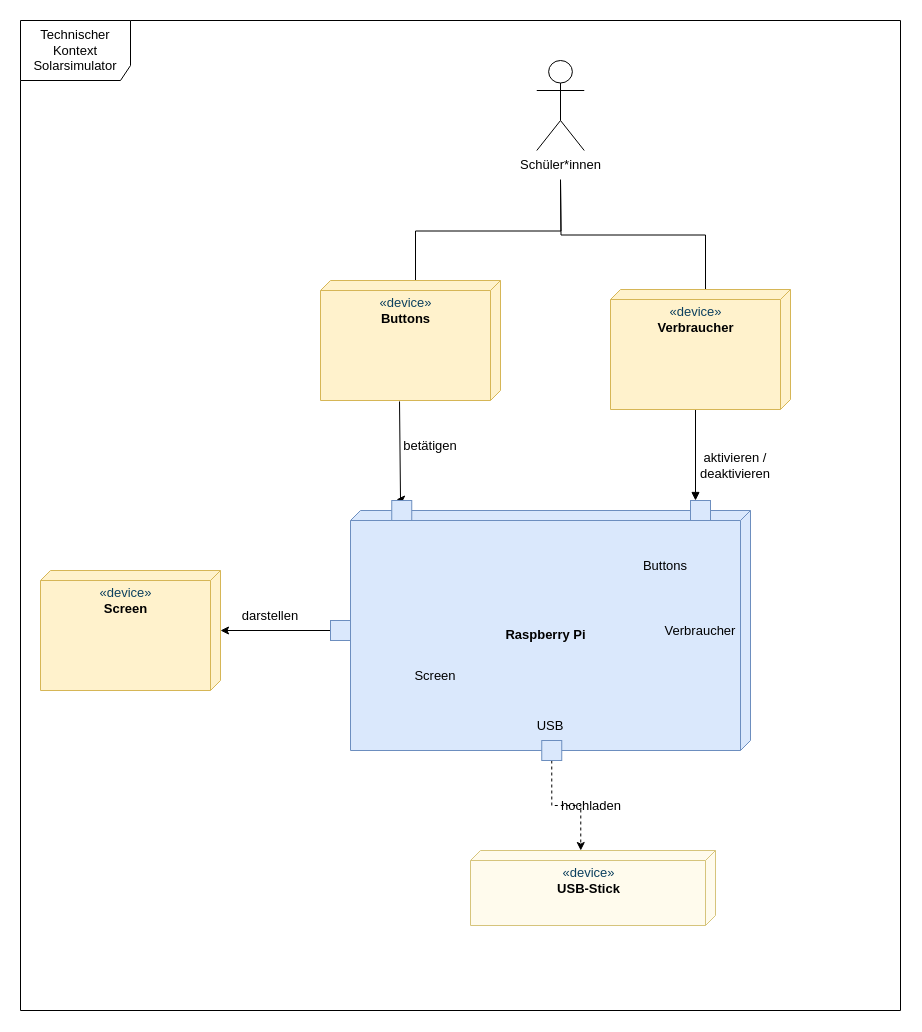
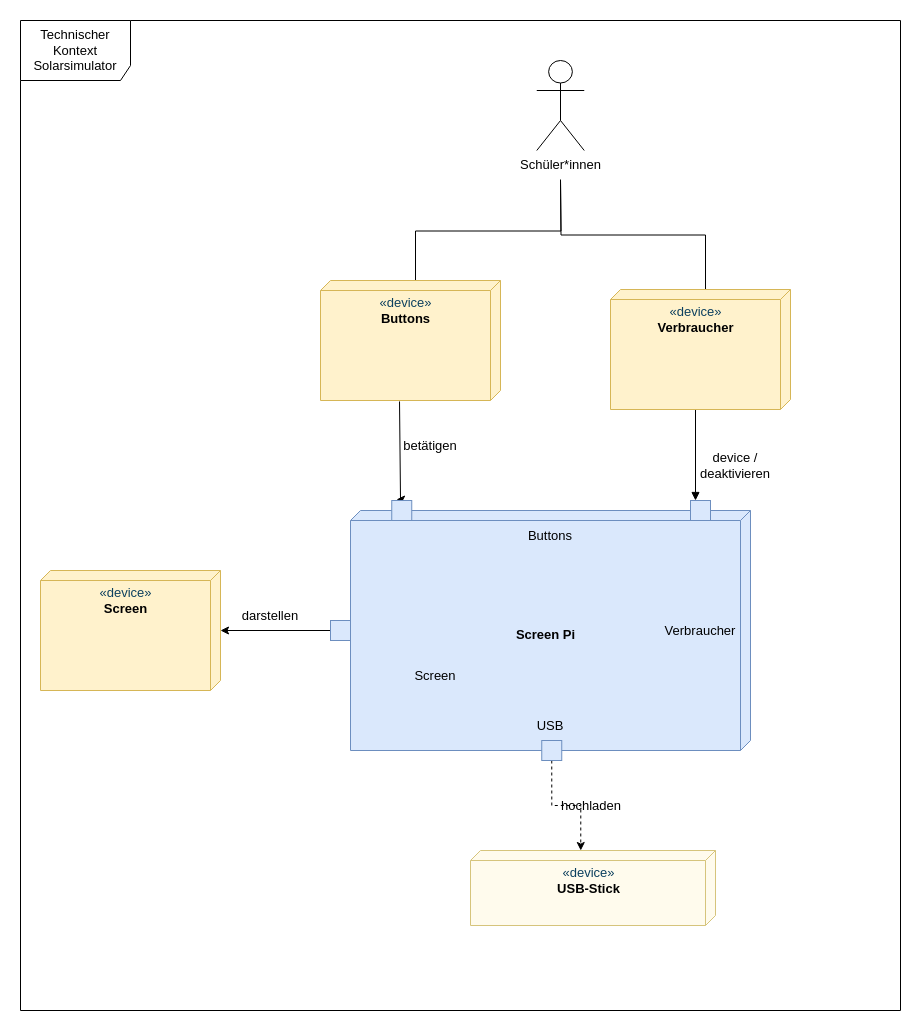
- <mxCell id="25" value="aktivieren / deaktivieren" style="text;html=1;strokeColor=none;fillColor=none;align=center;verticalAlign=middle;whiteSpace=wrap;rounded=0;labelBackgroundColor=none;fontFamily=Helvetica;fontSize=13;" vertex="1" parent="1"><mxGeometry x="710" y="439" width="50" height="52" as="geometry" /></mxCell>
+ <mxCell id="25" value="device / deaktivieren" style="text;html=1;strokeColor=none;fillColor=none;align=center;verticalAlign=middle;whiteSpace=wrap;rounded=0;labelBackgroundColor=none;fontFamily=Helvetica;fontSize=13;" vertex="1" parent="1"><mxGeometry x="710" y="439" width="50" height="52" as="geometry" /></mxCell>
- <mxCell id="22" value="Buttons" style="text;html=1;strokeColor=none;fillColor=none;align=center;verticalAlign=middle;whiteSpace=wrap;rounded=0;labelBackgroundColor=none;fontFamily=Helvetica;fontSize=13;" vertex="1" parent="1"><mxGeometry x="635" y="550" width="60" height="30" as="geometry" /></mxCell>
+ <mxCell id="22" value="Buttons" style="text;html=1;strokeColor=none;fillColor=none;align=center;verticalAlign=middle;whiteSpace=wrap;rounded=0;labelBackgroundColor=none;fontFamily=Helvetica;fontSize=13;" vertex="1" parent="1"><mxGeometry x="520" y="520" width="60" height="30" as="geometry" /></mxCell>
- <mxCell id="3" value="Raspberry Pi" style="verticalAlign=middle;align=center;spacingTop=8;spacingLeft=2;spacingRight=12;shape=cube;size=10;direction=south;fontStyle=1;html=1;fontSize=13;fillColor=#dae8fc;strokeColor=#6c8ebf;" vertex="1" parent="1"><mxGeometry x="350" y="510" width="400" height="240" as="geometry" /></mxCell>
+ <mxCell id="3" value="Screen Pi" style="verticalAlign=middle;align=center;spacingTop=8;spacingLeft=2;spacingRight=12;shape=cube;size=10;direction=south;fontStyle=1;html=1;fontSize=13;fillColor=#dae8fc;strokeColor=#6c8ebf;" vertex="1" parent="1"><mxGeometry x="350" y="510" width="400" height="240" as="geometry" /></mxCell>
